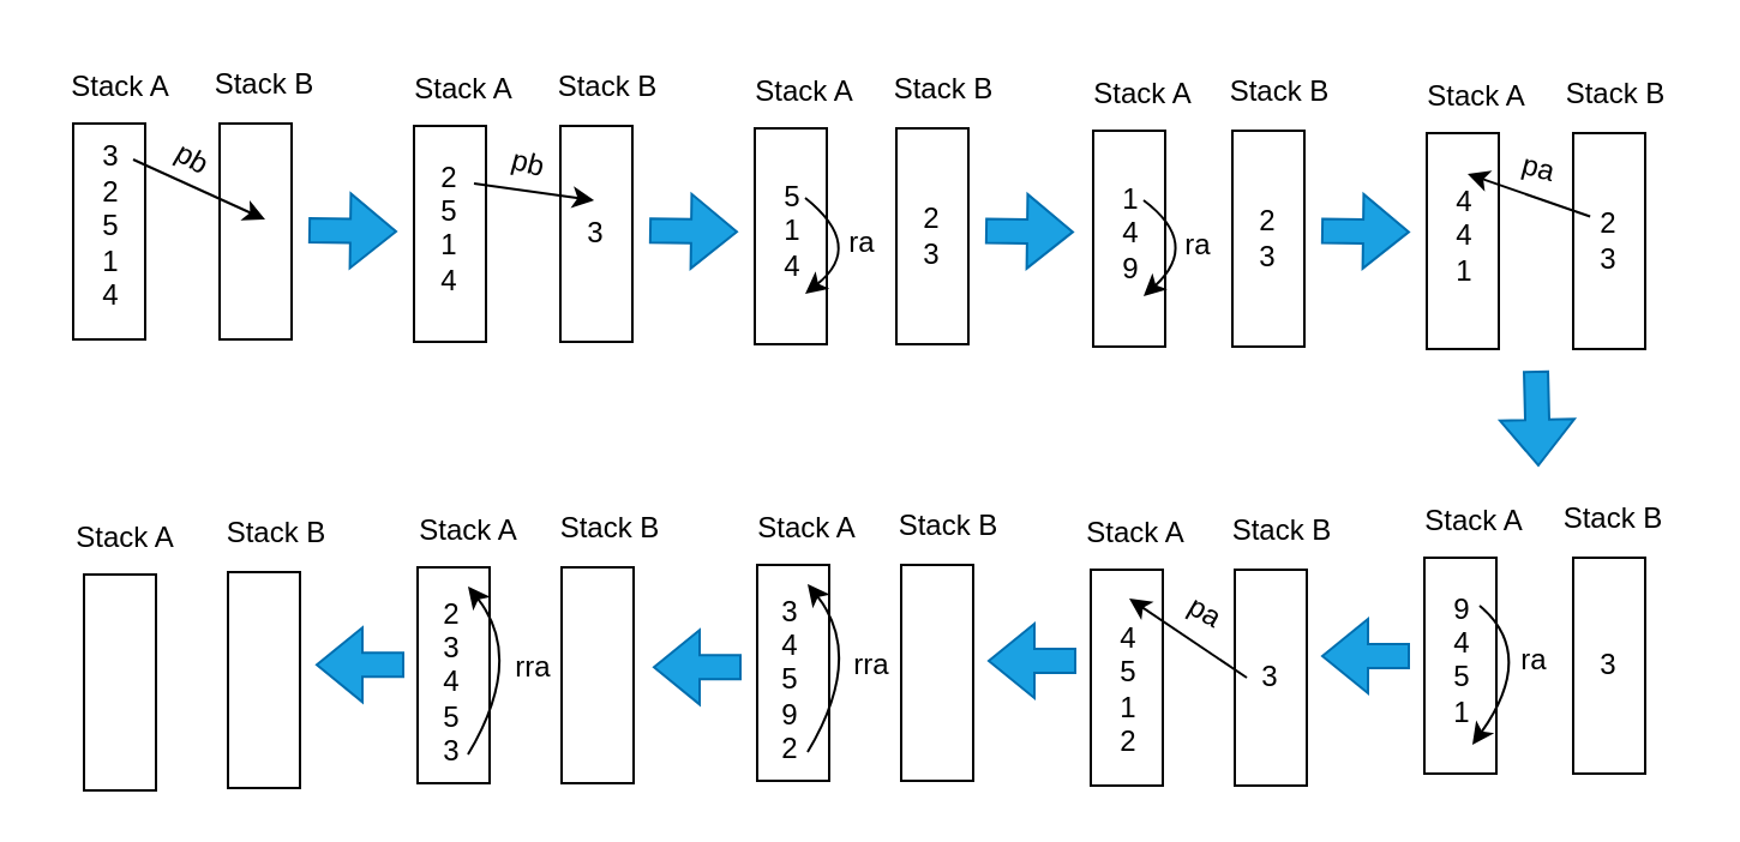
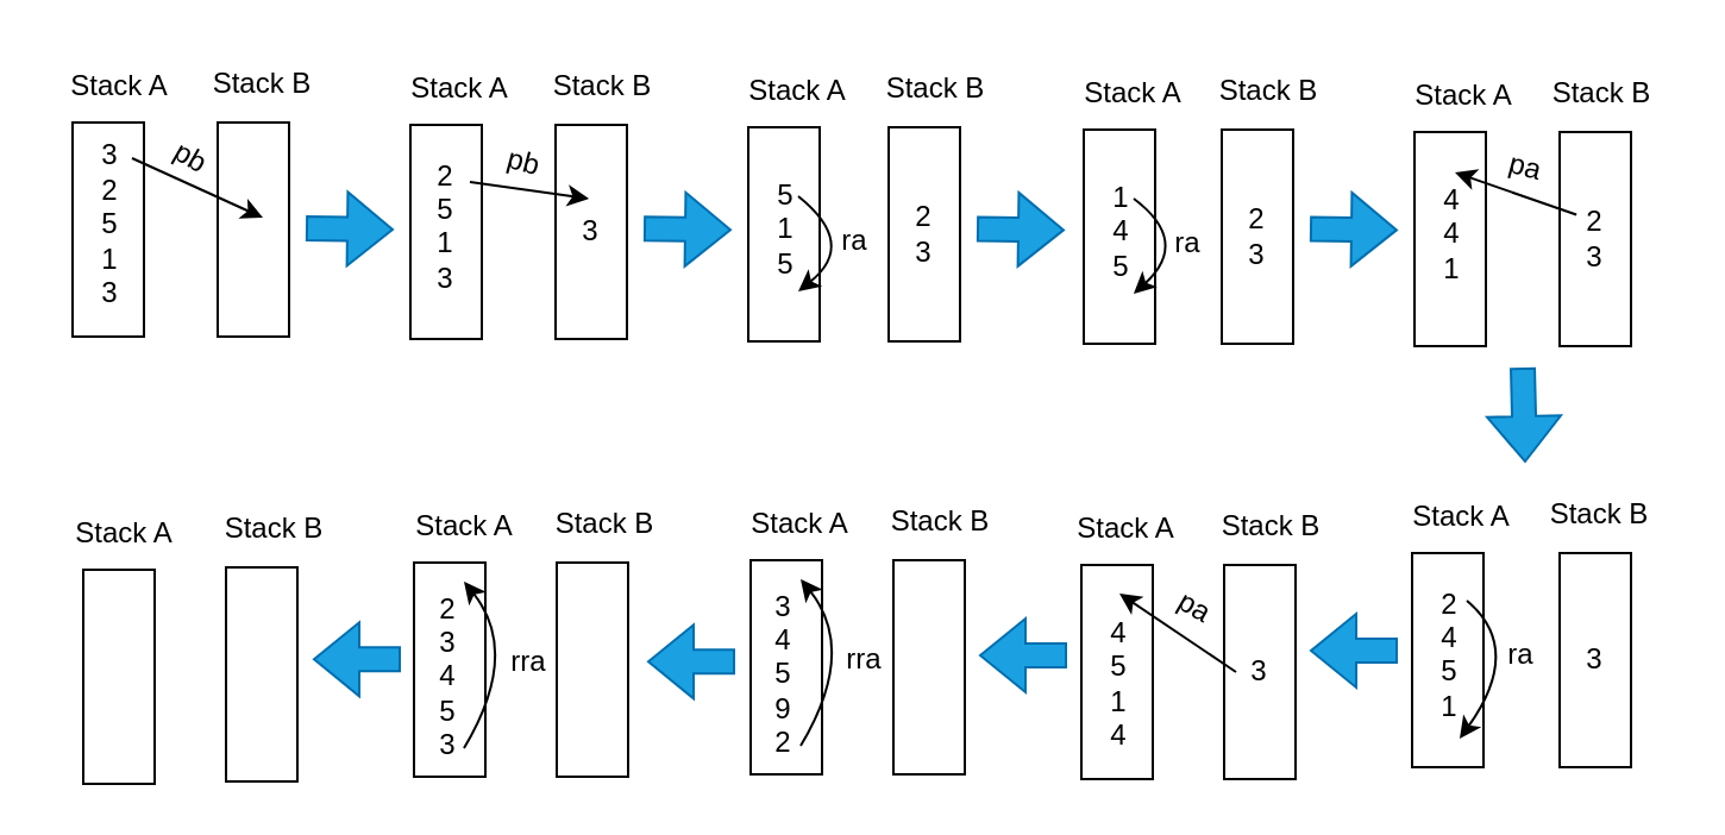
- <mxCell id="29" value="&lt;span style=&quot;background-color: transparent; color: light-dark(rgb(0, 0, 0), rgb(255, 255, 255));&quot;&gt;1&lt;/span&gt;&lt;div data-l-s=&quot;14385&quot;&gt;4&lt;/div&gt;&lt;div&gt;9&lt;/div&gt;" style="text;html=1;align=center;verticalAlign=middle;whiteSpace=wrap;rounded=0;" vertex="1" parent="1"><mxGeometry x="456" y="59" width="30" height="76" as="geometry" /></mxCell>
+ <mxCell id="29" value="&lt;span style=&quot;background-color: transparent; color: light-dark(rgb(0, 0, 0), rgb(255, 255, 255));&quot;&gt;1&lt;/span&gt;&lt;div data-l-s=&quot;14385&quot;&gt;4&lt;/div&gt;&lt;div&gt;5&lt;/div&gt;" style="text;html=1;align=center;verticalAlign=middle;whiteSpace=wrap;rounded=0;" vertex="1" parent="1"><mxGeometry x="456" y="59" width="30" height="76" as="geometry" /></mxCell>
- <mxCell id="5" value="3&lt;div&gt;2&lt;/div&gt;&lt;div&gt;5&lt;/div&gt;&lt;div&gt;1&lt;/div&gt;&lt;div&gt;4&lt;/div&gt;&lt;div&gt;&lt;br&gt;&lt;/div&gt;" style="text;html=1;align=center;verticalAlign=middle;whiteSpace=wrap;rounded=0;" vertex="1" parent="1"><mxGeometry x="31" y="63" width="30" height="76" as="geometry" /></mxCell>
+ <mxCell id="5" value="3&lt;div&gt;2&lt;/div&gt;&lt;div&gt;5&lt;/div&gt;&lt;div&gt;1&lt;/div&gt;&lt;div&gt;3&lt;/div&gt;&lt;div&gt;&lt;br&gt;&lt;/div&gt;" style="text;html=1;align=center;verticalAlign=middle;whiteSpace=wrap;rounded=0;" vertex="1" parent="1"><mxGeometry x="31" y="63" width="30" height="76" as="geometry" /></mxCell>
- <mxCell id="12" value="&lt;span style=&quot;background-color: transparent; color: light-dark(rgb(0, 0, 0), rgb(255, 255, 255));&quot;&gt;2&lt;/span&gt;&lt;div&gt;5&lt;/div&gt;&lt;div&gt;1&lt;/div&gt;&lt;div&gt;4&lt;/div&gt;&lt;div&gt;&lt;br&gt;&lt;/div&gt;" style="text;html=1;align=center;verticalAlign=middle;whiteSpace=wrap;rounded=0;" vertex="1" parent="1"><mxGeometry x="172" y="64" width="30" height="76" as="geometry" /></mxCell>
+ <mxCell id="12" value="&lt;span style=&quot;background-color: transparent; color: light-dark(rgb(0, 0, 0), rgb(255, 255, 255));&quot;&gt;2&lt;/span&gt;&lt;div&gt;5&lt;/div&gt;&lt;div&gt;1&lt;/div&gt;&lt;div&gt;3&lt;/div&gt;&lt;div&gt;&lt;br&gt;&lt;/div&gt;" style="text;html=1;align=center;verticalAlign=middle;whiteSpace=wrap;rounded=0;" vertex="1" parent="1"><mxGeometry x="172" y="64" width="30" height="76" as="geometry" /></mxCell>
- <mxCell id="21" value="&lt;span style=&quot;background-color: transparent; color: light-dark(rgb(0, 0, 0), rgb(255, 255, 255));&quot;&gt;5&lt;/span&gt;&lt;div&gt;1&lt;/div&gt;&lt;div&gt;4&lt;/div&gt;&lt;div&gt;&lt;br&gt;&lt;/div&gt;" style="text;html=1;align=center;verticalAlign=middle;whiteSpace=wrap;rounded=0;" vertex="1" parent="1"><mxGeometry x="315" y="65" width="30" height="76" as="geometry" /></mxCell>
+ <mxCell id="21" value="&lt;span style=&quot;background-color: transparent; color: light-dark(rgb(0, 0, 0), rgb(255, 255, 255));&quot;&gt;5&lt;/span&gt;&lt;div&gt;1&lt;/div&gt;&lt;div&gt;5&lt;/div&gt;&lt;div&gt;&lt;br&gt;&lt;/div&gt;" style="text;html=1;align=center;verticalAlign=middle;whiteSpace=wrap;rounded=0;" vertex="1" parent="1"><mxGeometry x="315" y="65" width="30" height="76" as="geometry" /></mxCell>
- <mxCell id="46" value="&lt;span style=&quot;background-color: transparent; color: light-dark(rgb(0, 0, 0), rgb(255, 255, 255));&quot;&gt;9&lt;/span&gt;&lt;div&gt;4&lt;/div&gt;&lt;div&gt;5&lt;/div&gt;&lt;div&gt;1&lt;br&gt;&lt;div&gt;&lt;br&gt;&lt;/div&gt;&lt;/div&gt;" style="text;html=1;align=center;verticalAlign=middle;whiteSpace=wrap;rounded=0;" vertex="1" parent="1"><mxGeometry x="594" y="244" width="30" height="76" as="geometry" /></mxCell>
+ <mxCell id="46" value="&lt;span style=&quot;background-color: transparent; color: light-dark(rgb(0, 0, 0), rgb(255, 255, 255));&quot;&gt;2&lt;/span&gt;&lt;div&gt;4&lt;/div&gt;&lt;div&gt;5&lt;/div&gt;&lt;div&gt;1&lt;br&gt;&lt;div&gt;&lt;br&gt;&lt;/div&gt;&lt;/div&gt;" style="text;html=1;align=center;verticalAlign=middle;whiteSpace=wrap;rounded=0;" vertex="1" parent="1"><mxGeometry x="594" y="244" width="30" height="76" as="geometry" /></mxCell>
- <mxCell id="54" value="&lt;div&gt;&lt;div&gt;4&lt;/div&gt;&lt;/div&gt;&lt;div&gt;5&lt;/div&gt;&lt;div&gt;1&lt;/div&gt;&lt;div&gt;2&lt;/div&gt;" style="text;html=1;align=center;verticalAlign=middle;whiteSpace=wrap;rounded=0;" vertex="1" parent="1"><mxGeometry x="455" y="249" width="30" height="76" as="geometry" /></mxCell>
+ <mxCell id="54" value="&lt;div&gt;&lt;div&gt;4&lt;/div&gt;&lt;/div&gt;&lt;div&gt;5&lt;/div&gt;&lt;div&gt;1&lt;/div&gt;&lt;div&gt;4&lt;/div&gt;" style="text;html=1;align=center;verticalAlign=middle;whiteSpace=wrap;rounded=0;" vertex="1" parent="1"><mxGeometry x="455" y="249" width="30" height="76" as="geometry" /></mxCell>
